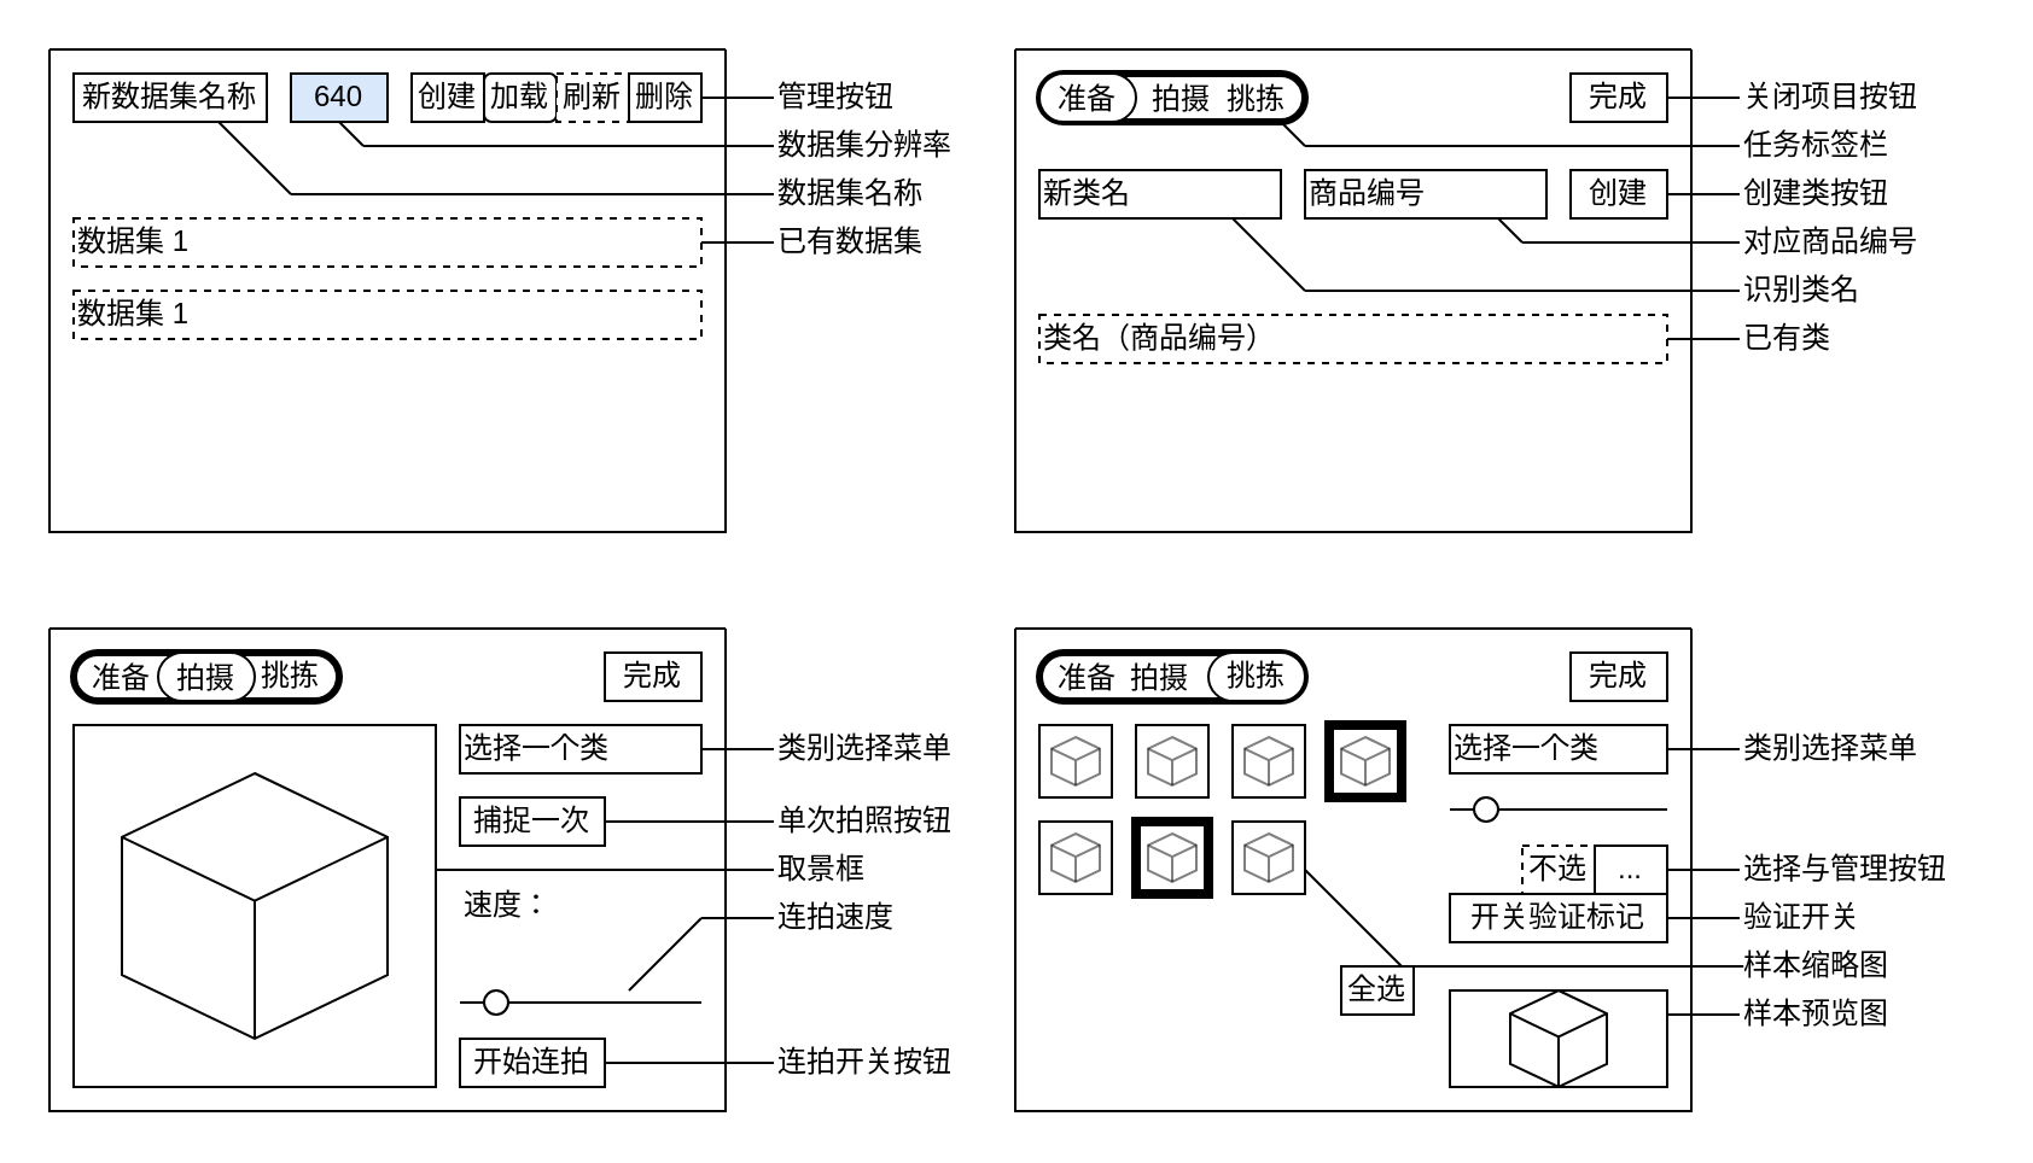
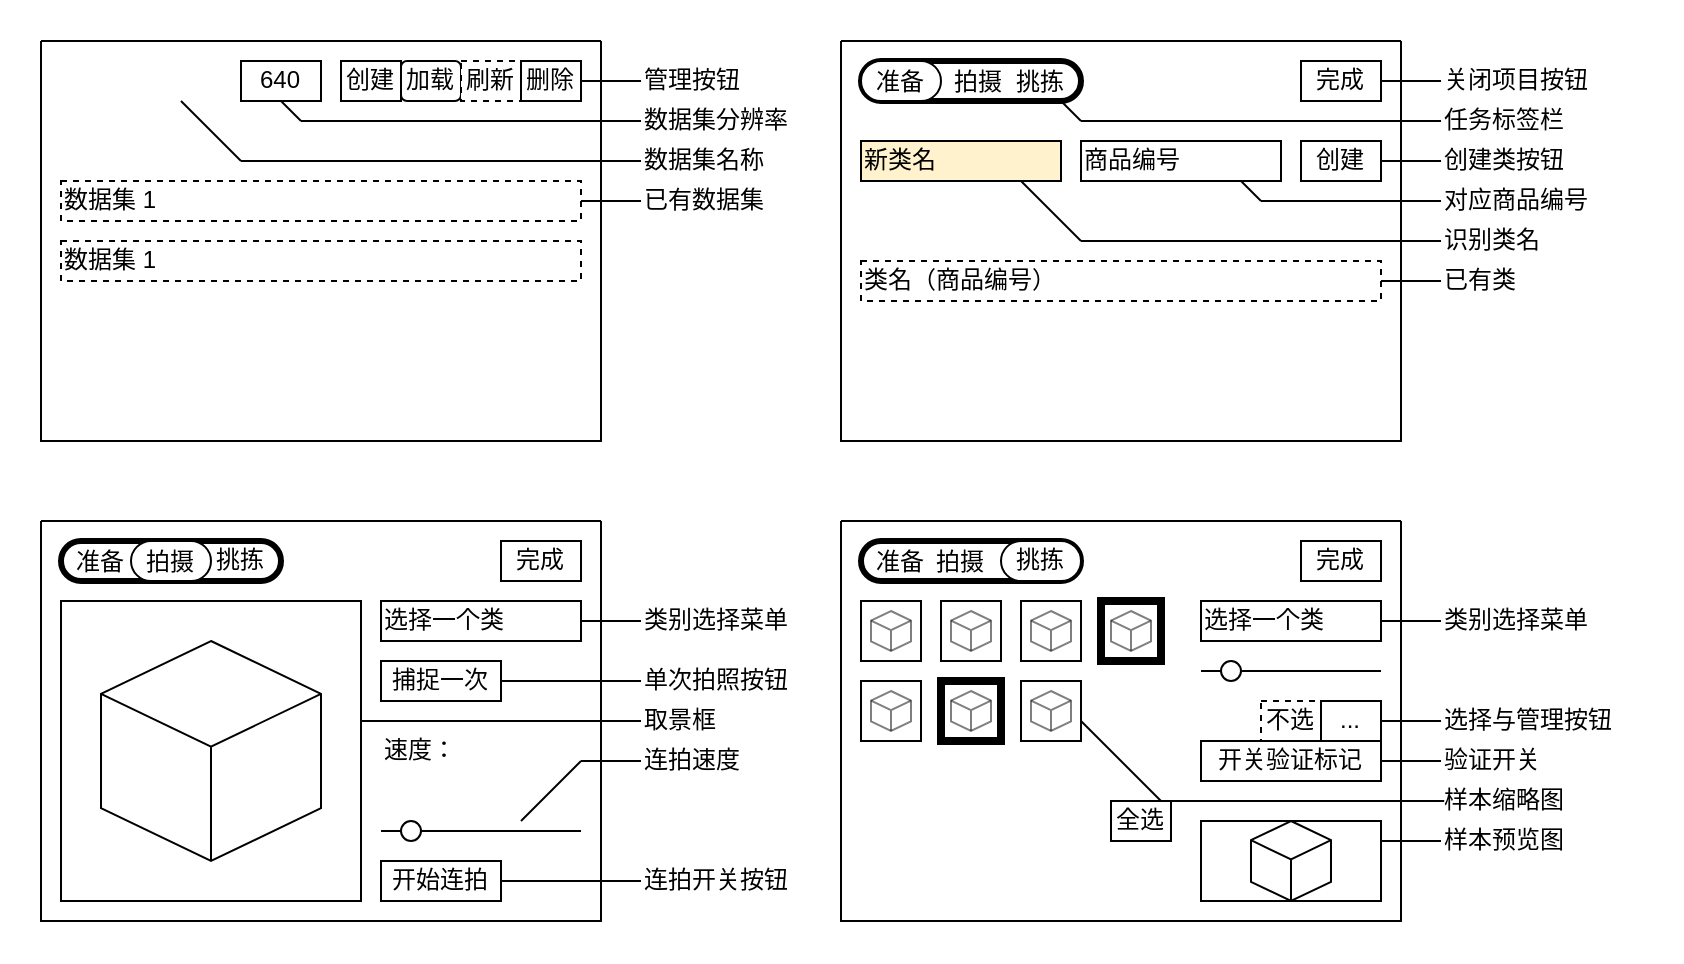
- <mxCell id="3" value="新数据集名称" style="rounded=0;whiteSpace=wrap;html=1;" parent="2" vertex="1"><mxGeometry x="10" y="10" width="80" height="20" as="geometry" /></mxCell>
- <mxCell id="4" value="640" style="rounded=0;whiteSpace=wrap;html=1;fillColor=#dae8fc;" parent="2" vertex="1"><mxGeometry x="100" y="10" width="40" height="20" as="geometry" /></mxCell>
+ <mxCell id="4" value="640" style="rounded=0;whiteSpace=wrap;html=1;" parent="2" vertex="1"><mxGeometry x="100" y="10" width="40" height="20" as="geometry" /></mxCell>
- <mxCell id="28" value="新类名" style="rounded=0;whiteSpace=wrap;html=1;align=left;" parent="21" vertex="1"><mxGeometry x="10" y="50" width="100" height="20" as="geometry" /></mxCell>
+ <mxCell id="28" value="新类名" style="rounded=0;whiteSpace=wrap;html=1;align=left;fillColor=#fff2cc;" parent="21" vertex="1"><mxGeometry x="10" y="50" width="100" height="20" as="geometry" /></mxCell>
